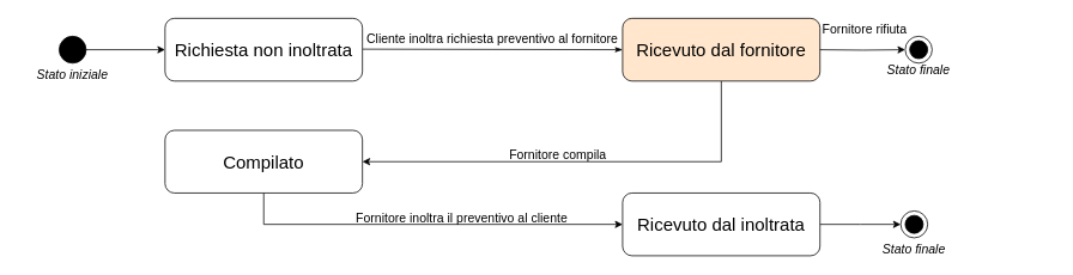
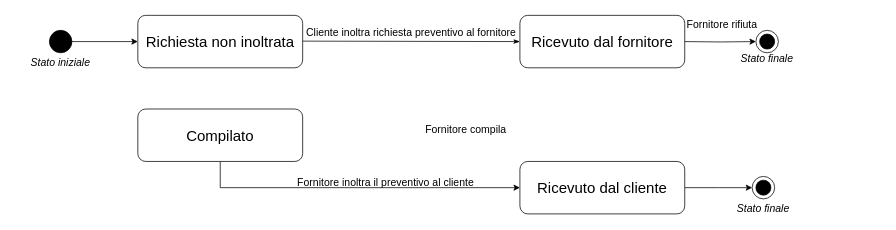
- <mxCell id="11" value="Ricevuto dal fornitore" style="rounded=1;whiteSpace=wrap;html=1;fontSize=20;spacing=2;fillColor=#ffe6cc;" vertex="1" parent="1"><mxGeometry x="693" y="20" width="220" height="70" as="geometry" /></mxCell>
+ <mxCell id="11" value="Ricevuto dal fornitore" style="rounded=1;whiteSpace=wrap;html=1;fontSize=20;spacing=2;" vertex="1" parent="1"><mxGeometry x="693" y="20" width="220" height="70" as="geometry" /></mxCell>
- <mxCell id="10" style="edgeStyle=orthogonalEdgeStyle;rounded=0;orthogonalLoop=1;jettySize=auto;html=1;entryX=1;entryY=0.5;entryDx=0;entryDy=0;" edge="1" parent="1" source="11" target="16"><mxGeometry relative="1" as="geometry"><Array as="points"><mxPoint x="803" y="180" /></Array></mxGeometry></mxCell>
- <mxCell id="19" value="Ricevuto dal inoltrata" style="rounded=1;whiteSpace=wrap;html=1;fontSize=20;spacing=2;" vertex="1" parent="1"><mxGeometry x="693" y="215" width="220" height="70" as="geometry" /></mxCell>
+ <mxCell id="19" value="Ricevuto dal cliente" style="rounded=1;whiteSpace=wrap;html=1;fontSize=20;spacing=2;" vertex="1" parent="1"><mxGeometry x="693" y="215" width="220" height="70" as="geometry" /></mxCell>
